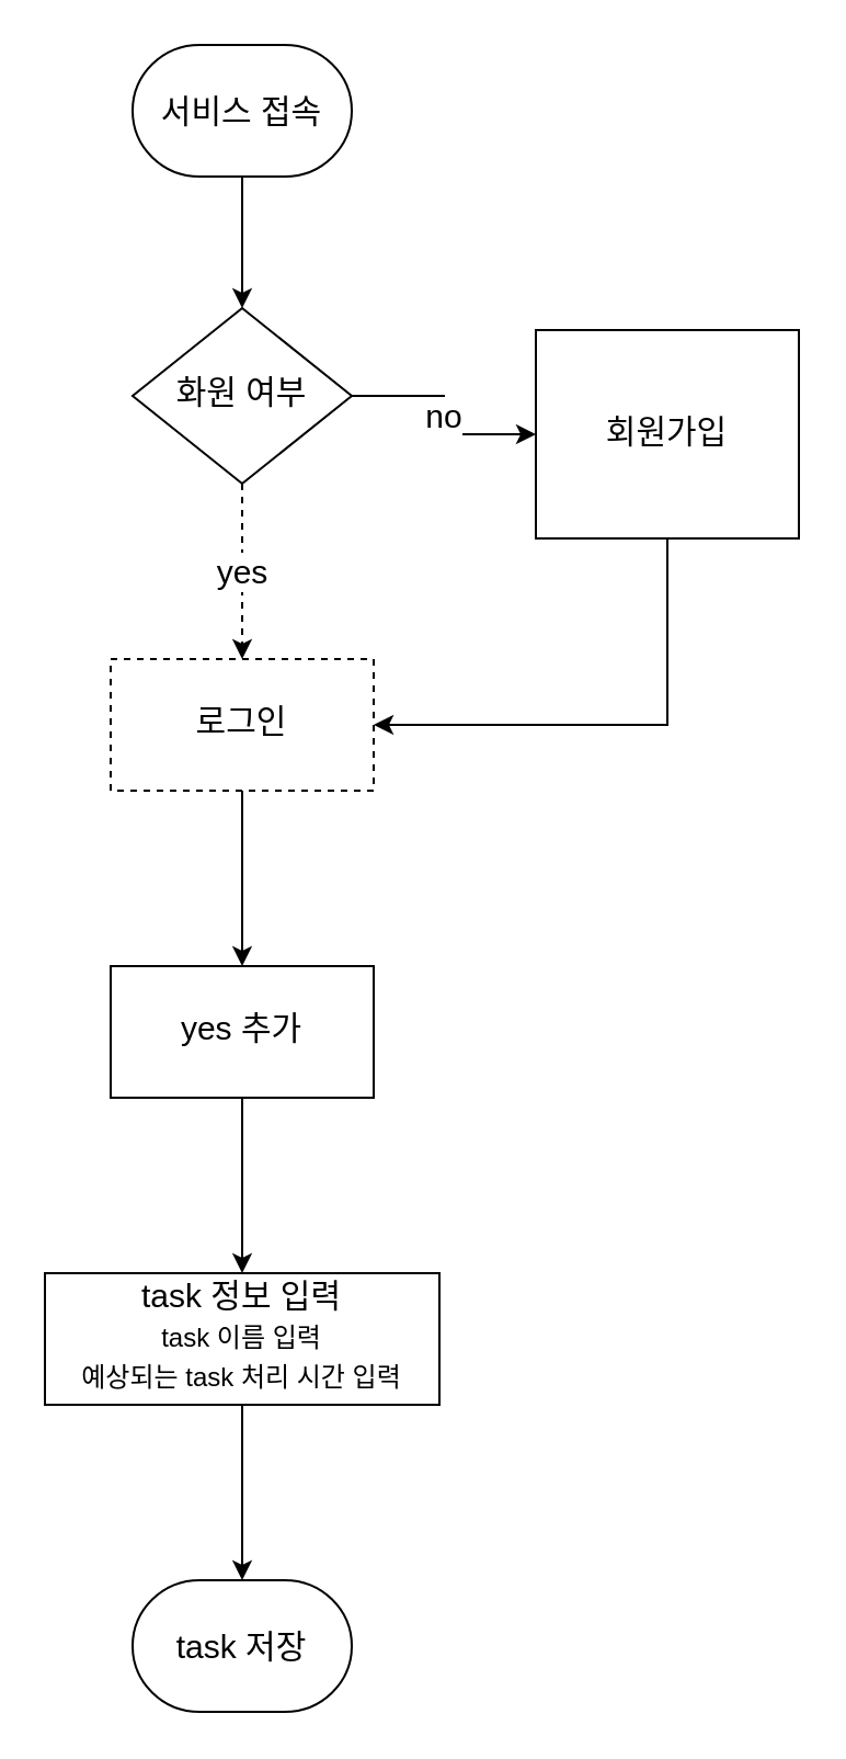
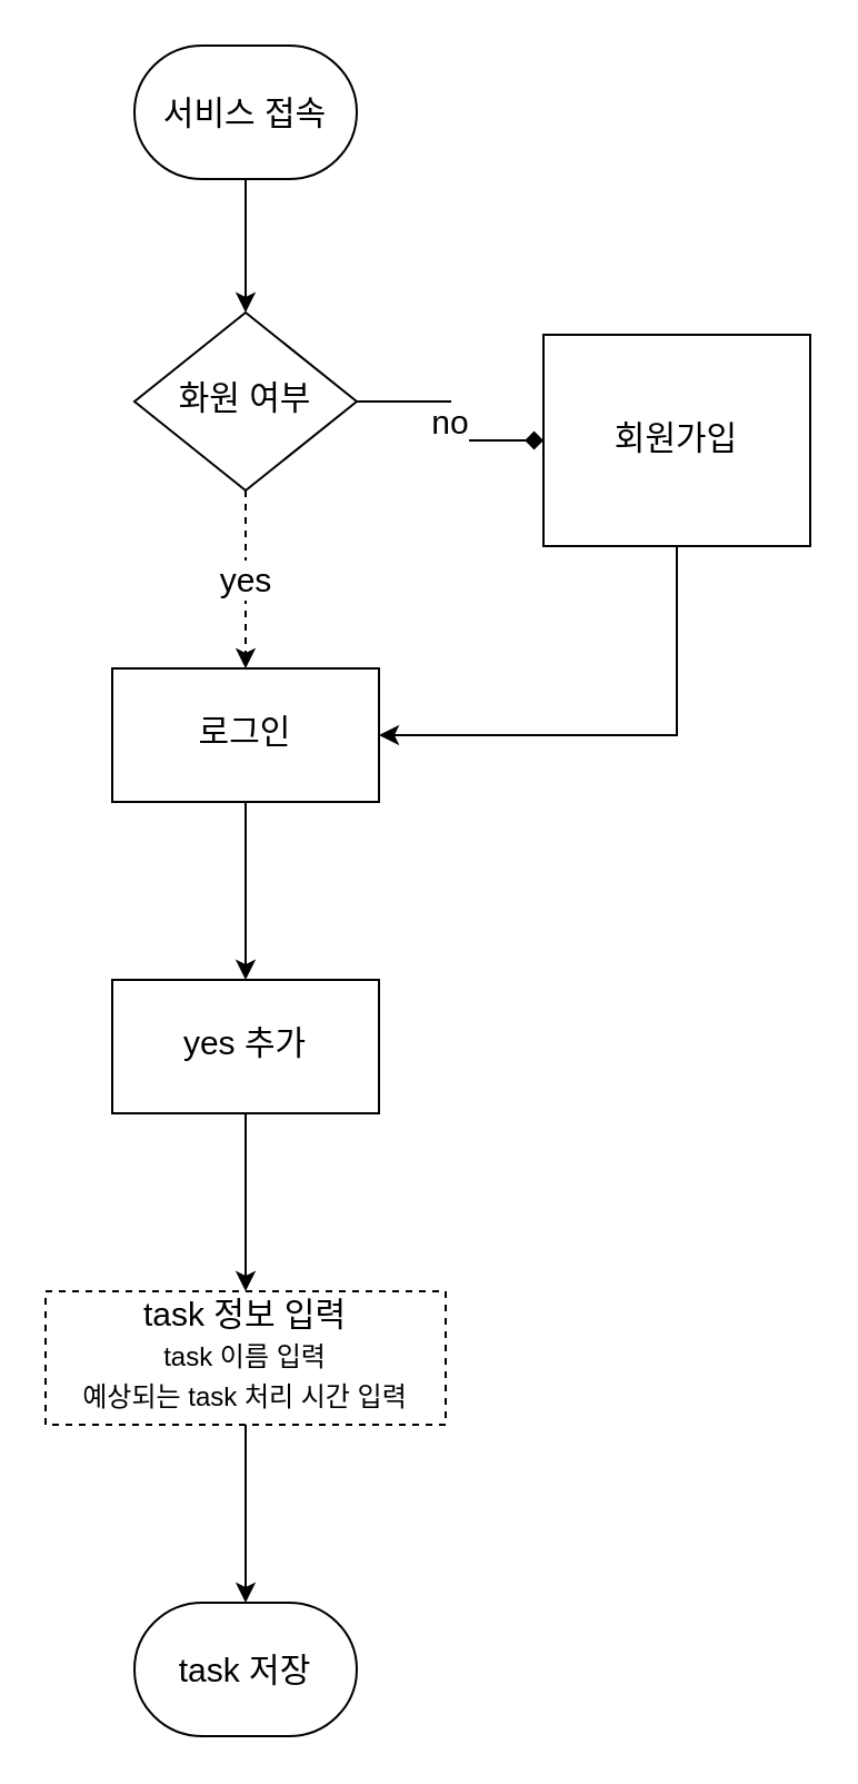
- <mxCell id="2" value="no" style="edgeStyle=orthogonalEdgeStyle;rounded=0;orthogonalLoop=1;jettySize=auto;html=1;entryX=0;entryY=0.5;entryDx=0;entryDy=0;fontSize=15;strokeWidth=1;" edge="1" parent="1" source="4" target="8"><mxGeometry relative="1" as="geometry" /></mxCell>
+ <mxCell id="2" value="no" style="edgeStyle=orthogonalEdgeStyle;rounded=0;orthogonalLoop=1;jettySize=auto;html=1;entryX=0;entryY=0.5;entryDx=0;entryDy=0;fontSize=15;strokeWidth=1;endArrow=diamond;" edge="1" parent="1" source="4" target="8"><mxGeometry relative="1" as="geometry" /></mxCell>
- <mxCell id="11" value="로그인" style="whiteSpace=wrap;html=1;shadow=0;strokeWidth=1;spacing=6;spacingTop=-4;fontSize=15;dashed=1;" vertex="1" parent="1"><mxGeometry x="50" y="300" width="120" height="60" as="geometry" /></mxCell>
+ <mxCell id="11" value="로그인" style="whiteSpace=wrap;html=1;shadow=0;strokeWidth=1;spacing=6;spacingTop=-4;fontSize=15;" vertex="1" parent="1"><mxGeometry x="50" y="300" width="120" height="60" as="geometry" /></mxCell>
- <mxCell id="15" value="task 정보 입력&lt;br style=&quot;font-size: 15px;&quot;&gt;&lt;font style=&quot;font-size: 12px;&quot;&gt;task 이름 입력&lt;br style=&quot;&quot;&gt;예상되는 task 처리 시간 입력&lt;/font&gt;" style="whiteSpace=wrap;html=1;shadow=0;strokeWidth=1;spacing=6;spacingTop=-4;fontSize=15;" vertex="1" parent="1"><mxGeometry x="20" y="580" width="180" height="60" as="geometry" /></mxCell>
+ <mxCell id="15" value="task 정보 입력&lt;br style=&quot;font-size: 15px;&quot;&gt;&lt;font style=&quot;font-size: 12px;&quot;&gt;task 이름 입력&lt;br style=&quot;&quot;&gt;예상되는 task 처리 시간 입력&lt;/font&gt;" style="whiteSpace=wrap;html=1;shadow=0;strokeWidth=1;spacing=6;spacingTop=-4;fontSize=15;dashed=1;" vertex="1" parent="1"><mxGeometry x="20" y="580" width="180" height="60" as="geometry" /></mxCell>
